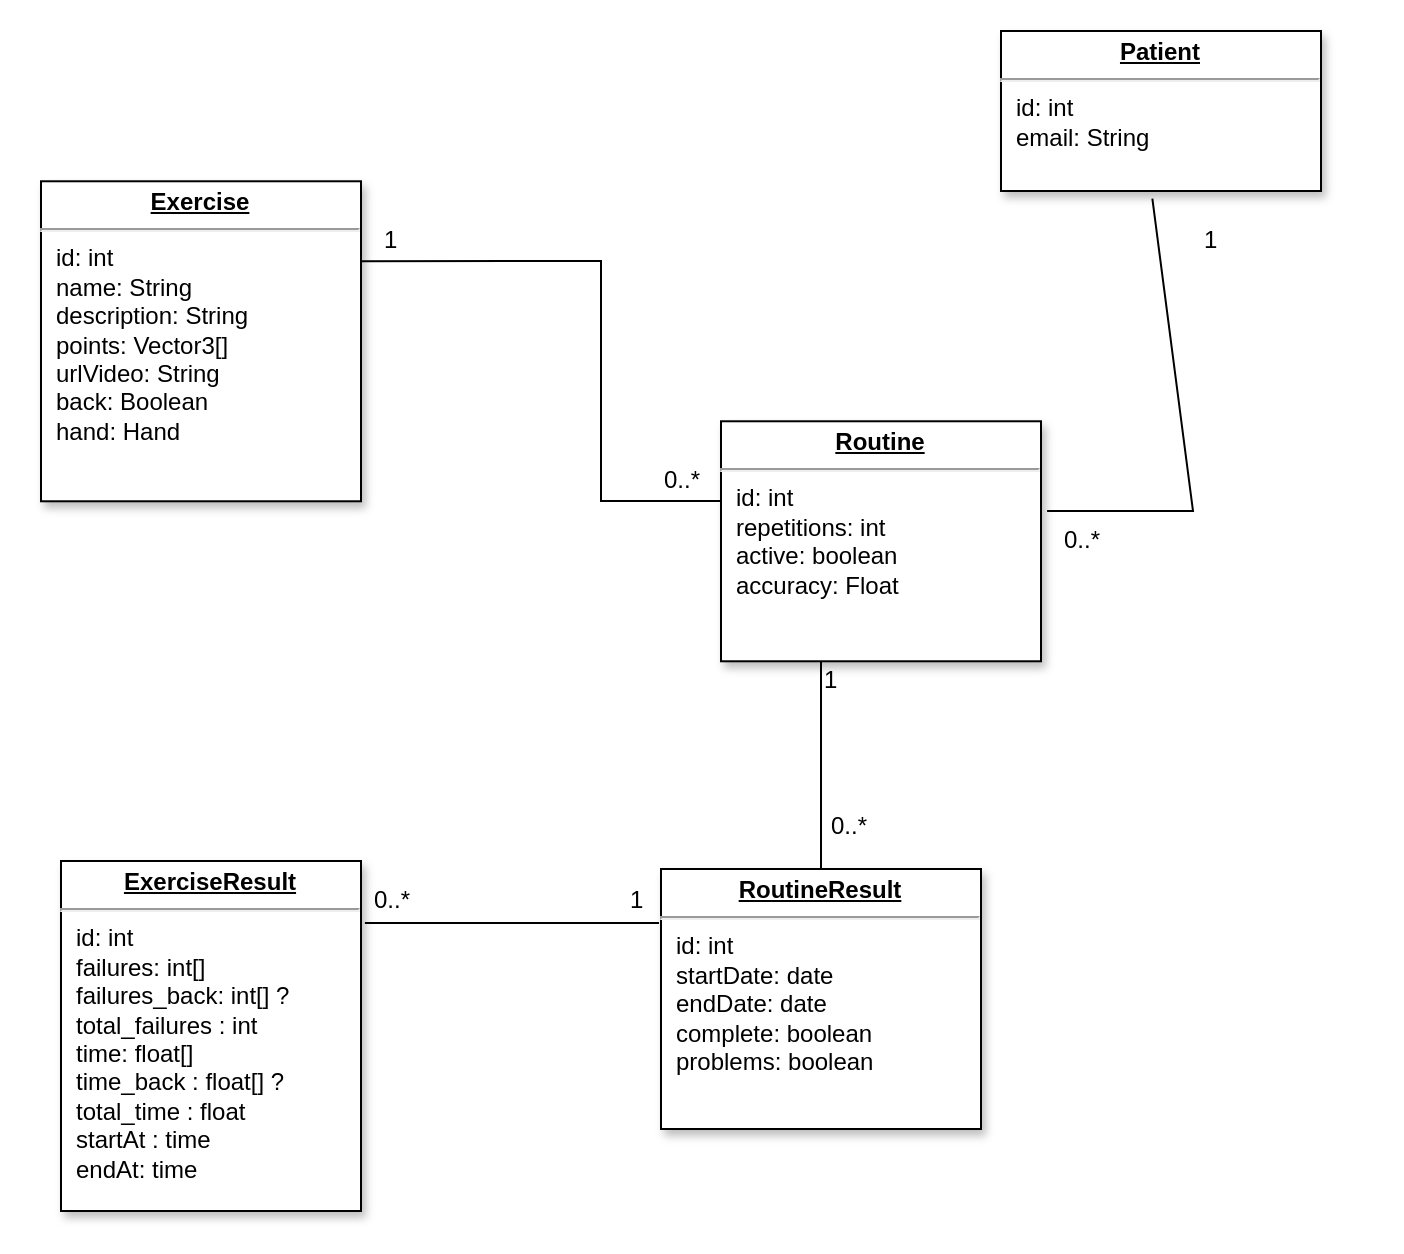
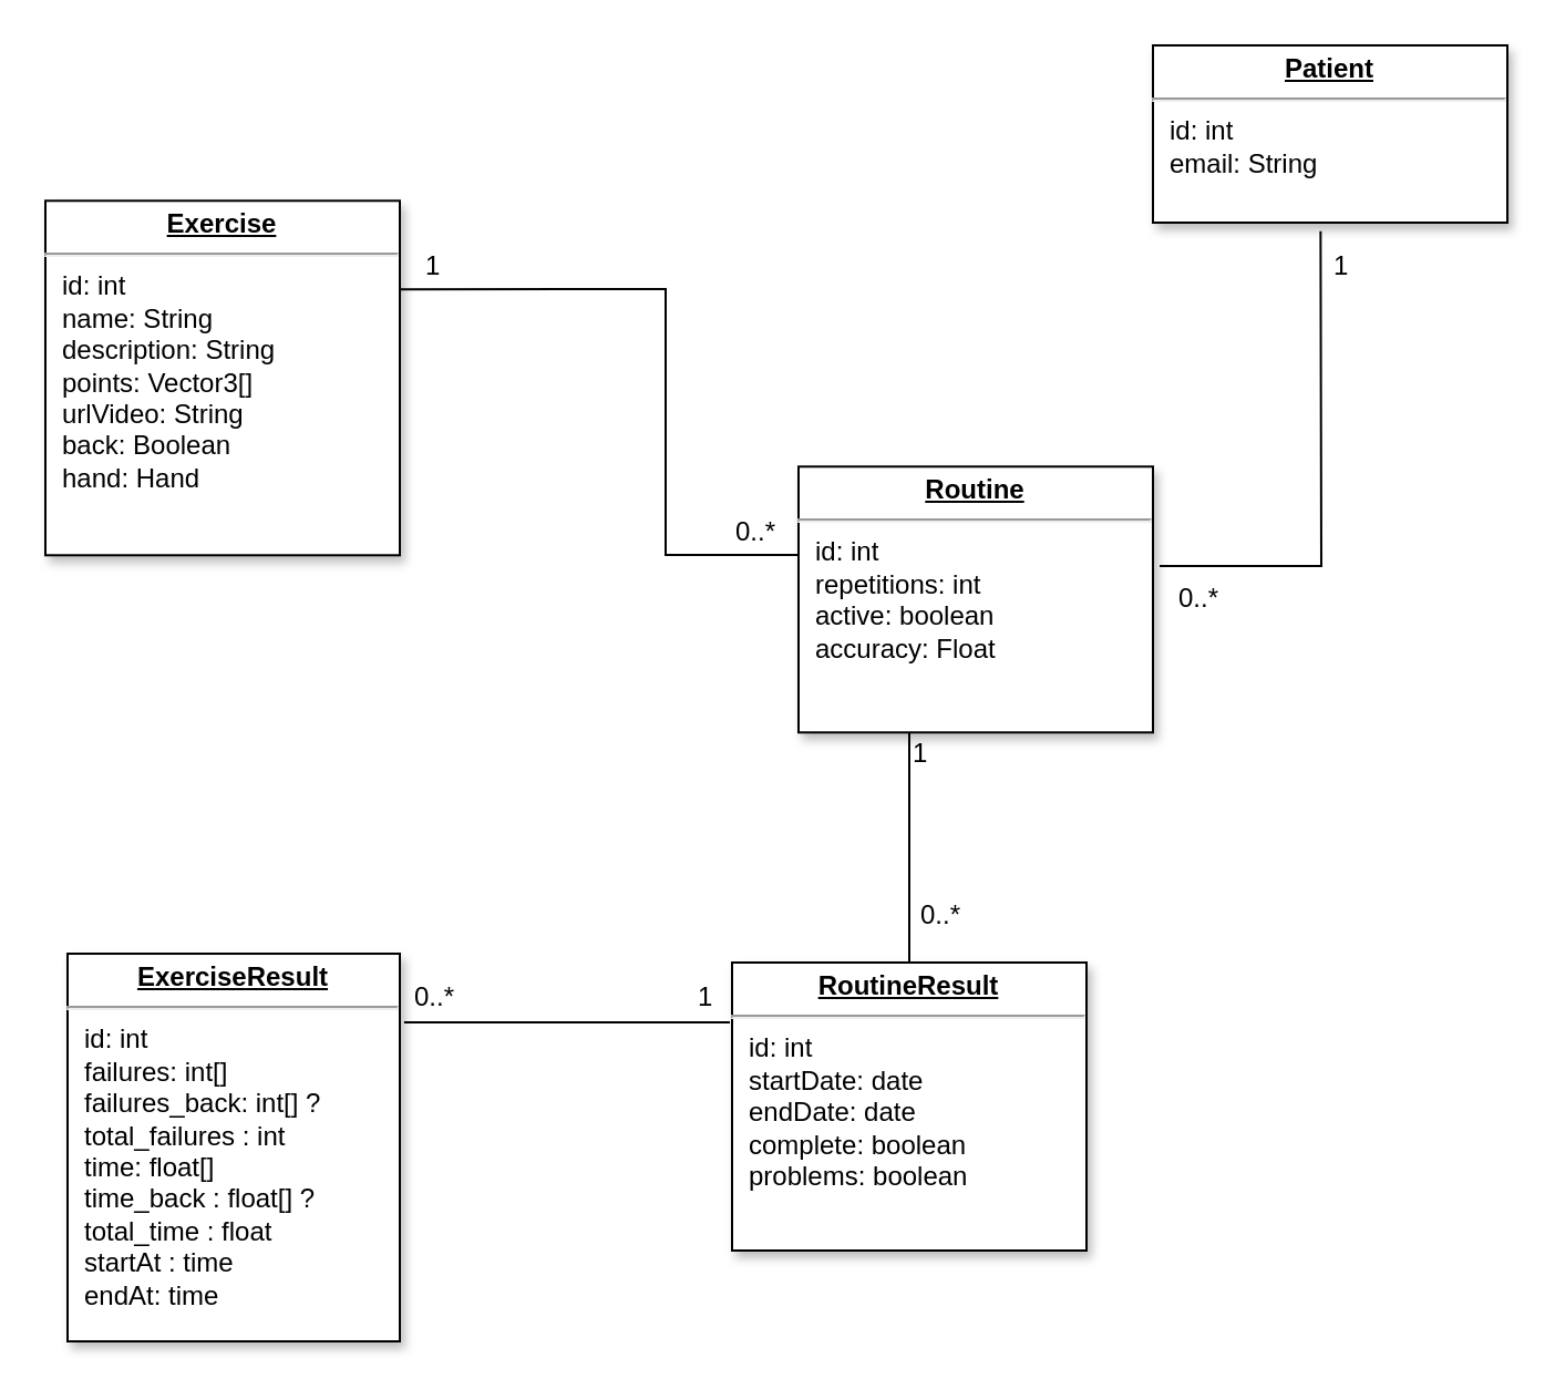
- <mxCell id="2" value="&lt;p style=&quot;margin: 0px ; margin-top: 4px ; text-align: center ; text-decoration: underline&quot;&gt;&lt;strong&gt;Patient&lt;/strong&gt;&lt;/p&gt;&lt;hr&gt;&lt;p style=&quot;margin: 0px ; margin-left: 8px&quot;&gt;id: int&lt;/p&gt;&lt;p style=&quot;margin: 0px ; margin-left: 8px&quot;&gt;email: String&lt;br&gt;&lt;br&gt;&lt;/p&gt;&lt;p style=&quot;margin: 0px ; margin-left: 8px&quot;&gt;&lt;br&gt;&lt;/p&gt;&lt;p style=&quot;margin: 0px ; margin-left: 8px&quot;&gt;&lt;br&gt;&lt;/p&gt;&lt;p style=&quot;margin: 0px ; margin-left: 8px&quot;&gt;&lt;br&gt;&lt;/p&gt;" style="verticalAlign=top;align=left;overflow=fill;fontSize=12;fontFamily=Helvetica;html=1;shadow=1;" parent="1" vertex="1"><mxGeometry x="500" y="15" width="160" height="80" as="geometry" /></mxCell>
+ <mxCell id="2" value="&lt;p style=&quot;margin: 0px ; margin-top: 4px ; text-align: center ; text-decoration: underline&quot;&gt;&lt;strong&gt;Patient&lt;/strong&gt;&lt;/p&gt;&lt;hr&gt;&lt;p style=&quot;margin: 0px ; margin-left: 8px&quot;&gt;id: int&lt;/p&gt;&lt;p style=&quot;margin: 0px ; margin-left: 8px&quot;&gt;email: String&lt;br&gt;&lt;br&gt;&lt;/p&gt;&lt;p style=&quot;margin: 0px ; margin-left: 8px&quot;&gt;&lt;br&gt;&lt;/p&gt;&lt;p style=&quot;margin: 0px ; margin-left: 8px&quot;&gt;&lt;br&gt;&lt;/p&gt;&lt;p style=&quot;margin: 0px ; margin-left: 8px&quot;&gt;&lt;br&gt;&lt;/p&gt;" style="verticalAlign=top;align=left;overflow=fill;fontSize=12;fontFamily=Helvetica;html=1;shadow=1;" parent="1" vertex="1"><mxGeometry x="520" y="20" width="160" height="80" as="geometry" /></mxCell>
